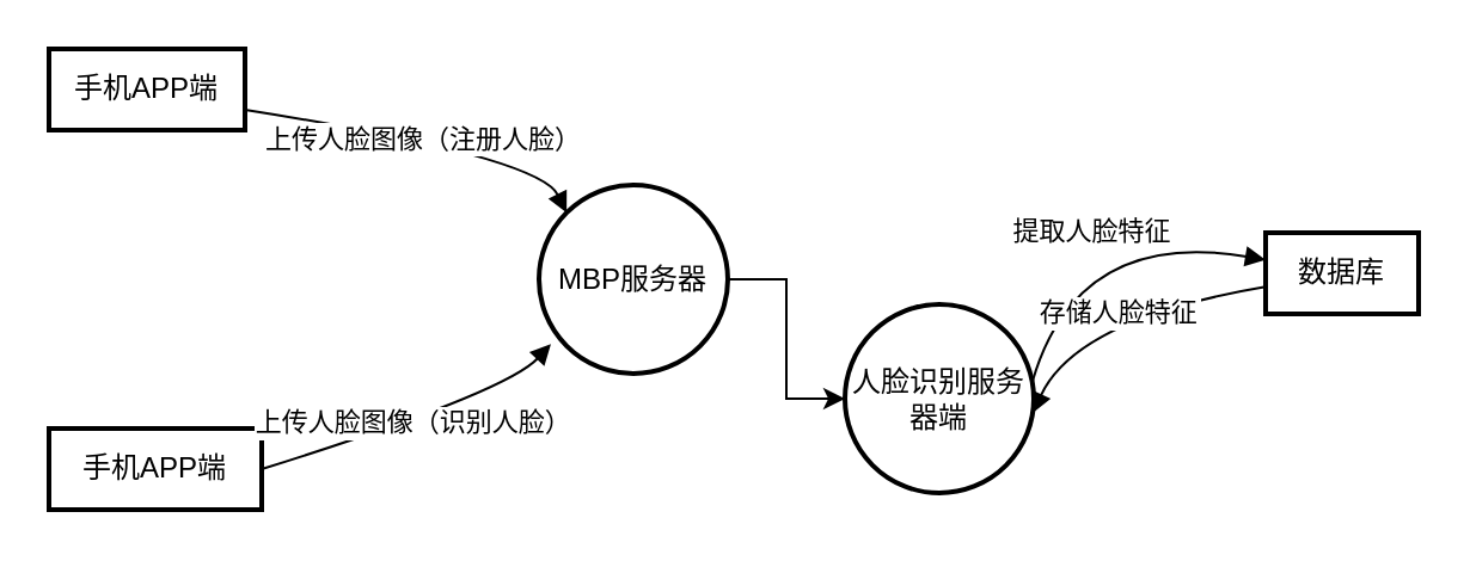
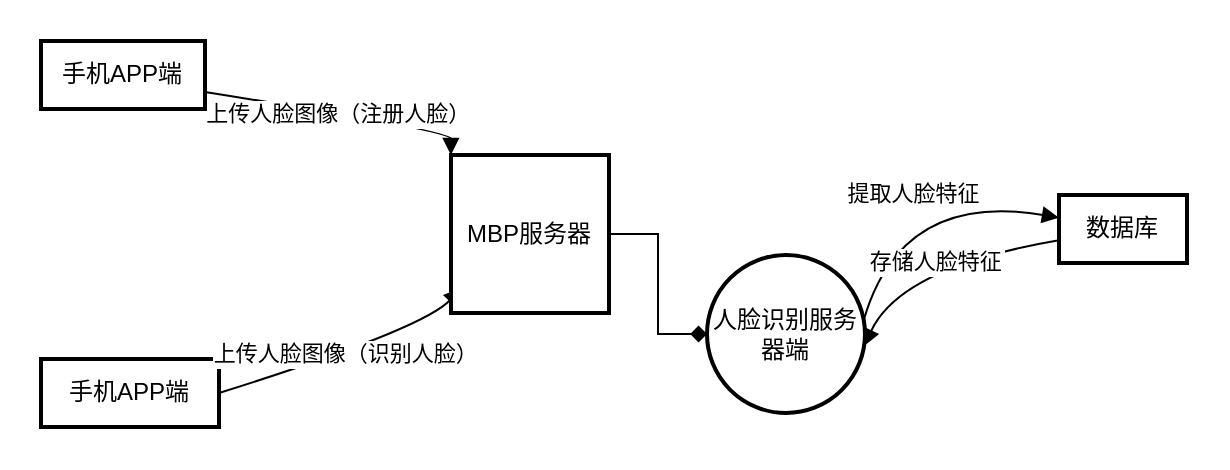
- <mxCell id="11" value="MBP服务器" style="ellipse;aspect=fixed;strokeWidth=2;whiteSpace=wrap;" vertex="1" parent="1"><mxGeometry x="225" y="77" width="79" height="79" as="geometry" /></mxCell>
+ <mxCell id="11" value="MBP服务器" style="aspect=fixed;strokeWidth=2;whiteSpace=wrap;rounded=0;" vertex="1" parent="1"><mxGeometry x="225" y="77" width="79" height="79" as="geometry" /></mxCell>
- <mxCell id="10" value="" style="edgeStyle=orthogonalEdgeStyle;rounded=0;orthogonalLoop=1;jettySize=auto;html=1;" edge="1" parent="1" source="11" target="3"><mxGeometry relative="1" as="geometry" /></mxCell>
+ <mxCell id="10" value="" style="edgeStyle=orthogonalEdgeStyle;rounded=0;orthogonalLoop=1;jettySize=auto;html=1;endArrow=diamond;" edge="1" parent="1" source="11" target="3"><mxGeometry relative="1" as="geometry" /></mxCell>
